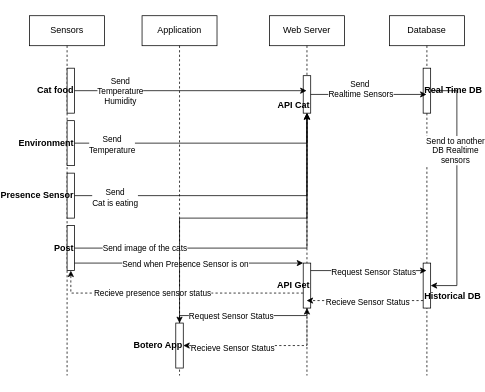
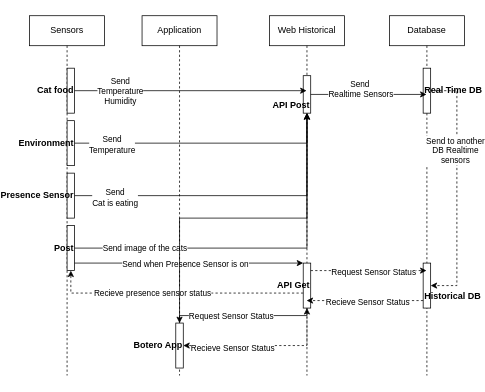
- <mxCell id="7" value="Web Server" style="shape=umlLifeline;perimeter=lifelinePerimeter;whiteSpace=wrap;html=1;container=0;dropTarget=0;collapsible=0;recursiveResize=0;outlineConnect=0;portConstraint=eastwest;newEdgeStyle={&quot;edgeStyle&quot;:&quot;elbowEdgeStyle&quot;,&quot;elbow&quot;:&quot;vertical&quot;,&quot;curved&quot;:0,&quot;rounded&quot;:0};" parent="1" vertex="1"><mxGeometry x="340" y="20" width="100" height="480" as="geometry" /></mxCell>
+ <mxCell id="7" value="Web Historical" style="shape=umlLifeline;perimeter=lifelinePerimeter;whiteSpace=wrap;html=1;container=0;dropTarget=0;collapsible=0;recursiveResize=0;outlineConnect=0;portConstraint=eastwest;newEdgeStyle={&quot;edgeStyle&quot;:&quot;elbowEdgeStyle&quot;,&quot;elbow&quot;:&quot;vertical&quot;,&quot;curved&quot;:0,&quot;rounded&quot;:0};" parent="1" vertex="1"><mxGeometry x="340" y="20" width="100" height="480" as="geometry" /></mxCell>
- <mxCell id="8" value="&lt;div&gt;&lt;b&gt;&lt;br&gt;&lt;/b&gt;&lt;/div&gt;&lt;b&gt;&lt;div&gt;&lt;b&gt;&lt;br&gt;&lt;/b&gt;&lt;/div&gt;API Cat&lt;/b&gt;" style="html=1;points=[];perimeter=orthogonalPerimeter;outlineConnect=0;targetShapes=umlLifeline;portConstraint=eastwest;newEdgeStyle={&quot;edgeStyle&quot;:&quot;elbowEdgeStyle&quot;,&quot;elbow&quot;:&quot;vertical&quot;,&quot;curved&quot;:0,&quot;rounded&quot;:0};align=right;" parent="7" vertex="1"><mxGeometry x="45" y="80" width="10" height="50" as="geometry" /></mxCell>
+ <mxCell id="8" value="&lt;div&gt;&lt;b&gt;&lt;br&gt;&lt;/b&gt;&lt;/div&gt;&lt;b&gt;&lt;div&gt;&lt;b&gt;&lt;br&gt;&lt;/b&gt;&lt;/div&gt;API Post&lt;/b&gt;" style="html=1;points=[];perimeter=orthogonalPerimeter;outlineConnect=0;targetShapes=umlLifeline;portConstraint=eastwest;newEdgeStyle={&quot;edgeStyle&quot;:&quot;elbowEdgeStyle&quot;,&quot;elbow&quot;:&quot;vertical&quot;,&quot;curved&quot;:0,&quot;rounded&quot;:0};align=right;" parent="7" vertex="1"><mxGeometry x="45" y="80" width="10" height="50" as="geometry" /></mxCell>
- <mxCell id="13" value="" style="edgeStyle=elbowEdgeStyle;rounded=0;orthogonalLoop=1;jettySize=auto;html=1;elbow=vertical;curved=0;" edge="1" parent="10" source="12" target="11"><mxGeometry relative="1" as="geometry"><mxPoint x="135" y="100" as="targetPoint" /><Array as="points"><mxPoint x="90" y="210" /></Array></mxGeometry></mxCell>
+ <mxCell id="13" value="" style="edgeStyle=elbowEdgeStyle;rounded=0;orthogonalLoop=1;jettySize=auto;html=1;elbow=vertical;curved=0;dashed=1;" edge="1" parent="10" source="12" target="11"><mxGeometry relative="1" as="geometry"><mxPoint x="135" y="100" as="targetPoint" /><Array as="points"><mxPoint x="90" y="210" /></Array></mxGeometry></mxCell>
- <mxCell id="27" value="" style="edgeStyle=elbowEdgeStyle;rounded=0;orthogonalLoop=1;jettySize=auto;html=1;elbow=vertical;curved=0;" edge="1" parent="1" source="9" target="10"><mxGeometry relative="1" as="geometry"><Array as="points"><mxPoint x="460" y="360" /></Array></mxGeometry></mxCell>
+ <mxCell id="27" value="" style="edgeStyle=elbowEdgeStyle;rounded=0;orthogonalLoop=1;jettySize=auto;html=1;elbow=vertical;curved=0;dashed=1;" edge="1" parent="1" source="9" target="10"><mxGeometry relative="1" as="geometry"><Array as="points"><mxPoint x="460" y="360" /></Array></mxGeometry></mxCell>
